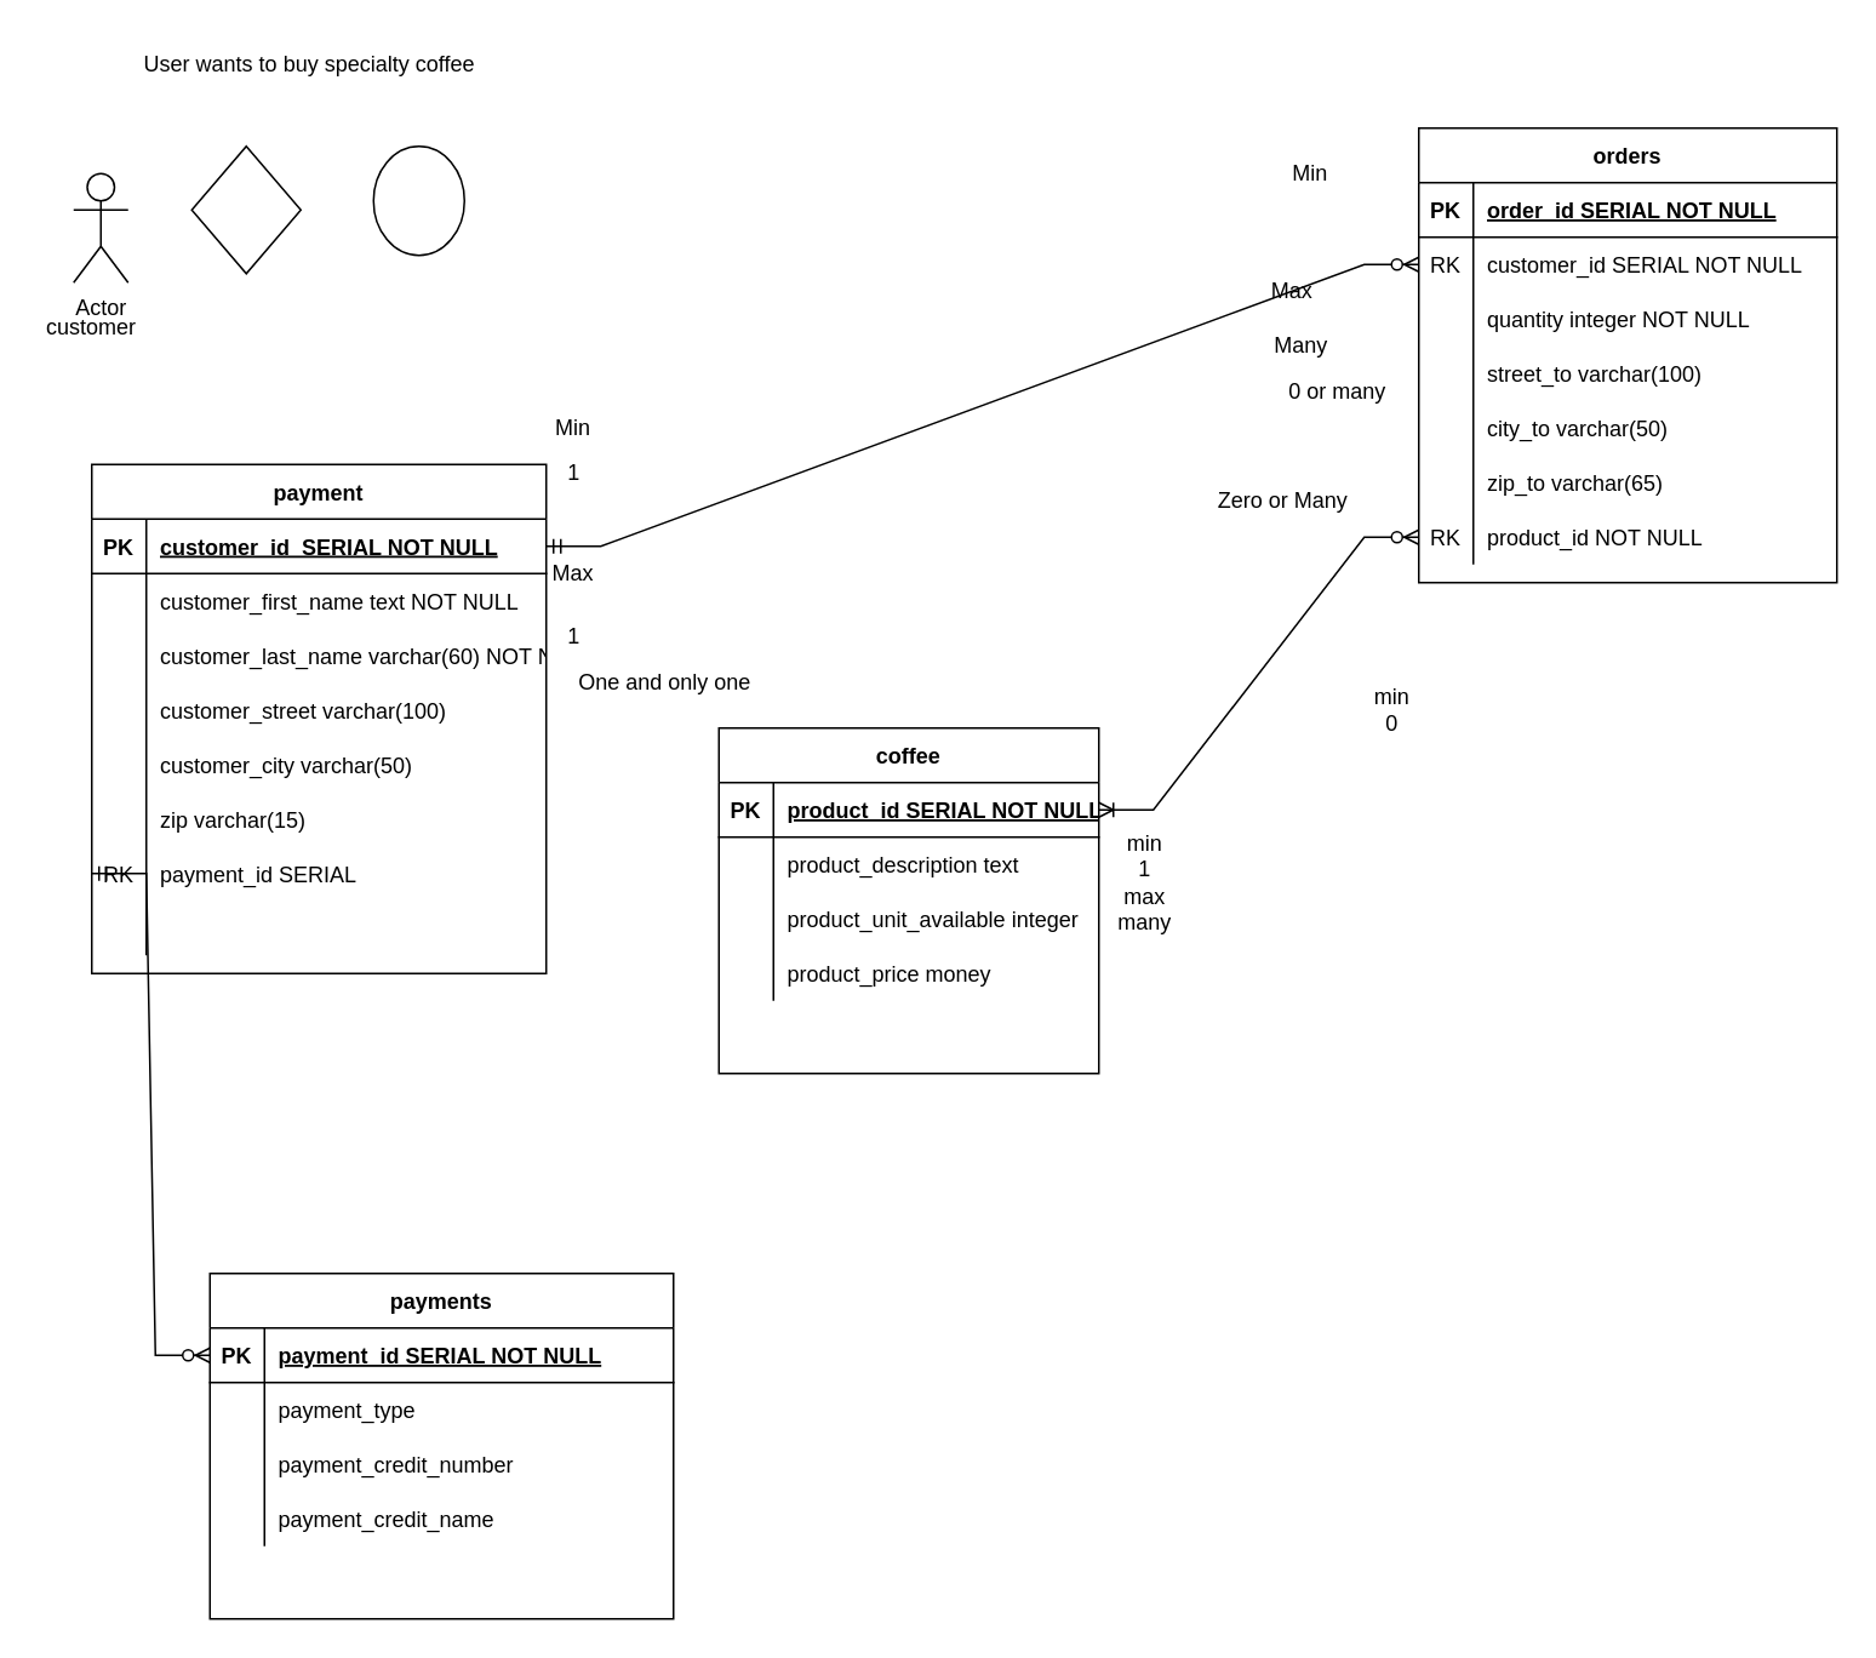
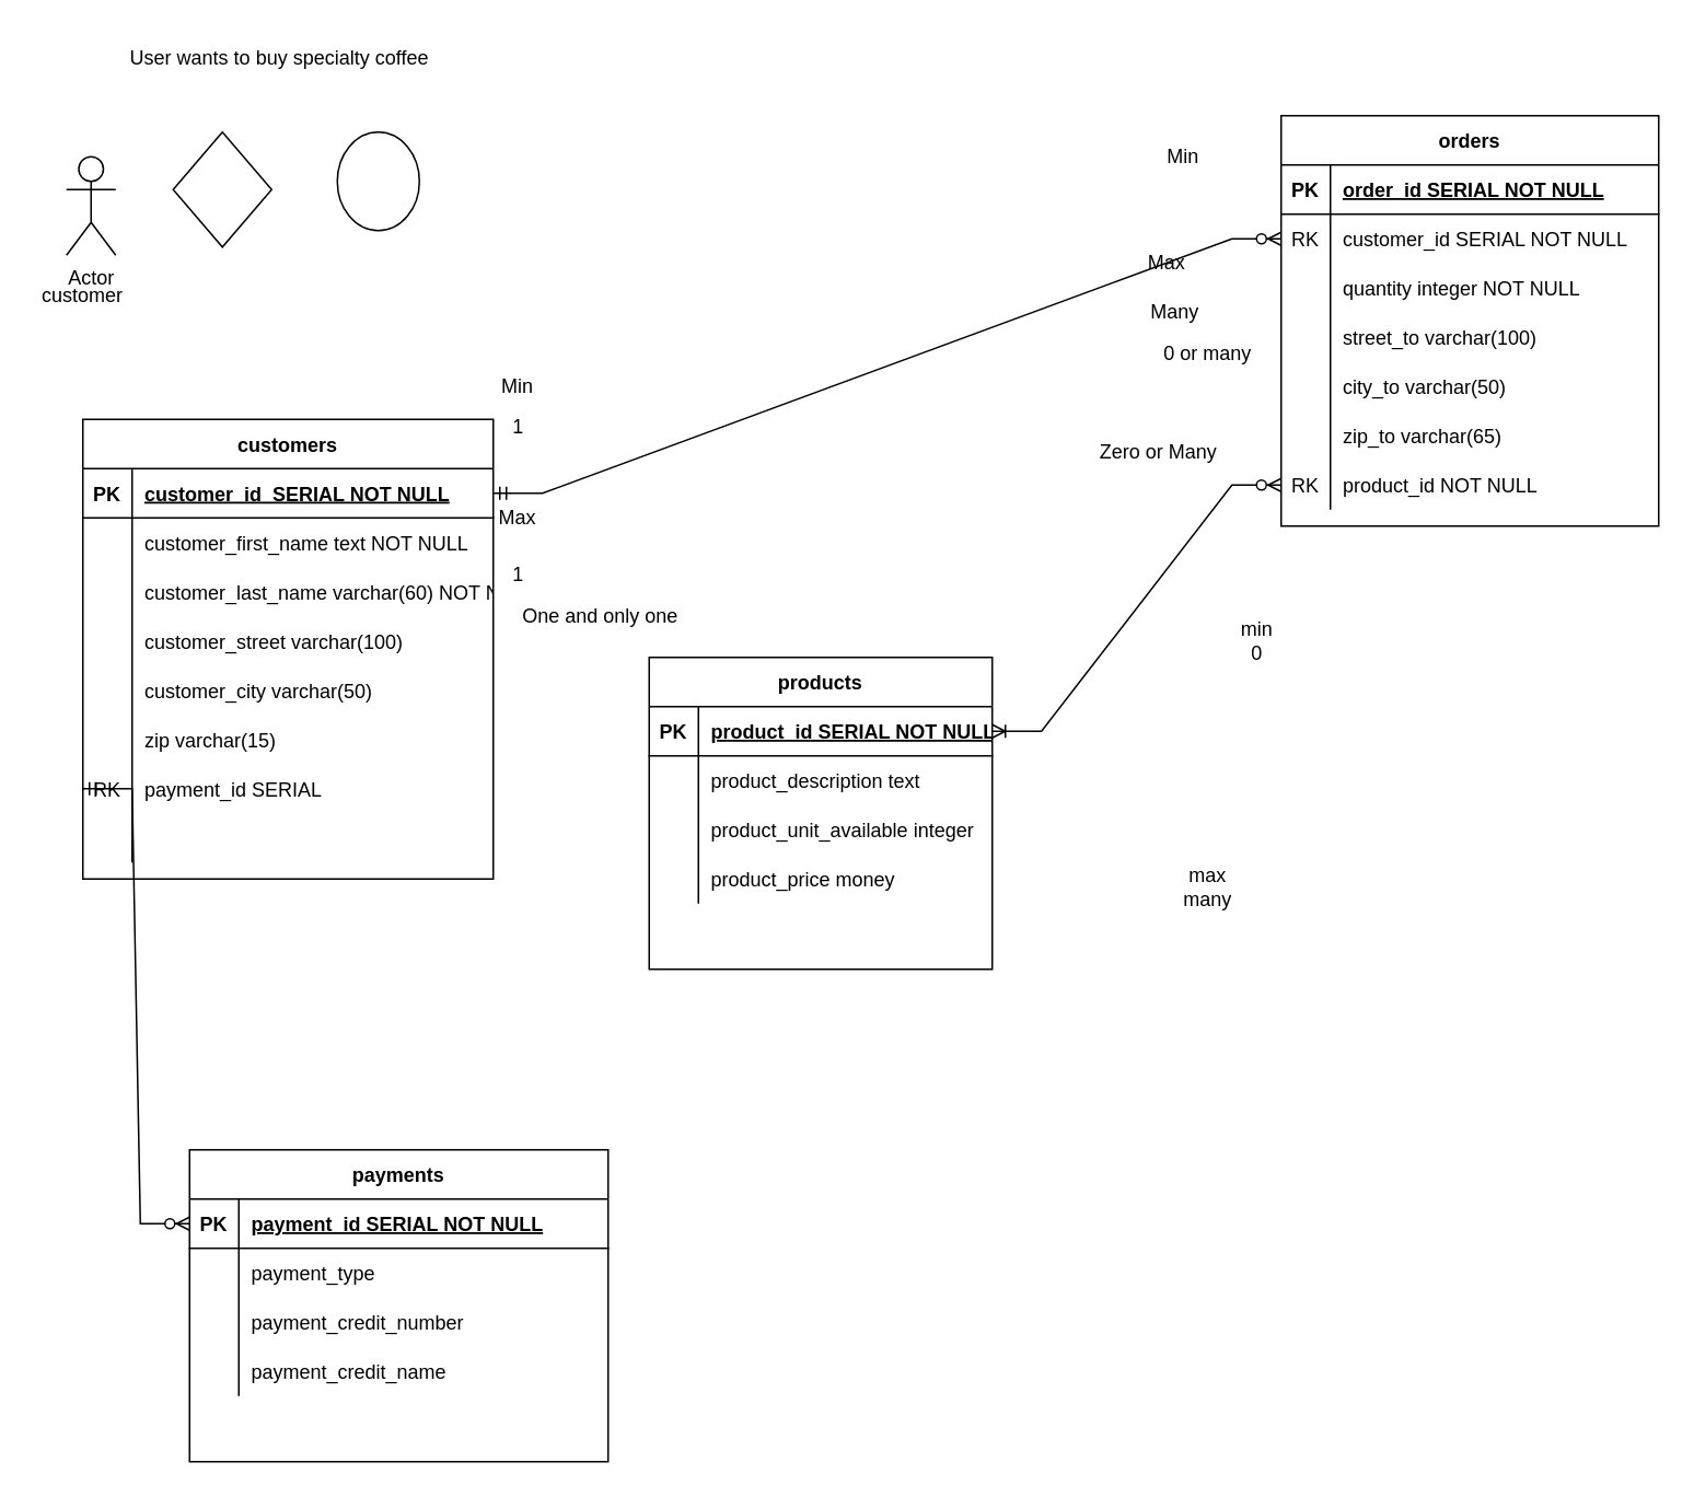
- <mxCell id="7" value="payment" style="shape=table;startSize=30;container=1;collapsible=1;childLayout=tableLayout;fixedRows=1;rowLines=0;fontStyle=1;align=center;resizeLast=1;" vertex="1" parent="1"><mxGeometry x="50" y="255" width="250" height="280" as="geometry" /></mxCell>
+ <mxCell id="7" value="customers" style="shape=table;startSize=30;container=1;collapsible=1;childLayout=tableLayout;fixedRows=1;rowLines=0;fontStyle=1;align=center;resizeLast=1;" vertex="1" parent="1"><mxGeometry x="50" y="255" width="250" height="280" as="geometry" /></mxCell>
- <mxCell id="54" value="coffee" style="shape=table;startSize=30;container=1;collapsible=1;childLayout=tableLayout;fixedRows=1;rowLines=0;fontStyle=1;align=center;resizeLast=1;" vertex="1" parent="1"><mxGeometry x="395" y="400" width="209" height="190" as="geometry" /></mxCell>
+ <mxCell id="54" value="products" style="shape=table;startSize=30;container=1;collapsible=1;childLayout=tableLayout;fixedRows=1;rowLines=0;fontStyle=1;align=center;resizeLast=1;" vertex="1" parent="1"><mxGeometry x="395" y="400" width="209" height="190" as="geometry" /></mxCell>
- <mxCell id="94" value="min&lt;br&gt;1&lt;br&gt;max&lt;br&gt;many" style="text;html=1;align=center;verticalAlign=middle;resizable=0;points=[];autosize=1;strokeColor=none;fillColor=none;" vertex="1" parent="1"><mxGeometry x="604" y="450" width="50" height="70" as="geometry" /></mxCell>
+ <mxCell id="92" value="max&lt;br&gt;many" style="text;html=1;align=center;verticalAlign=middle;resizable=0;points=[];autosize=1;strokeColor=none;fillColor=none;" vertex="1" parent="1"><mxGeometry x="710" y="520" width="50" height="40" as="geometry" /></mxCell>
